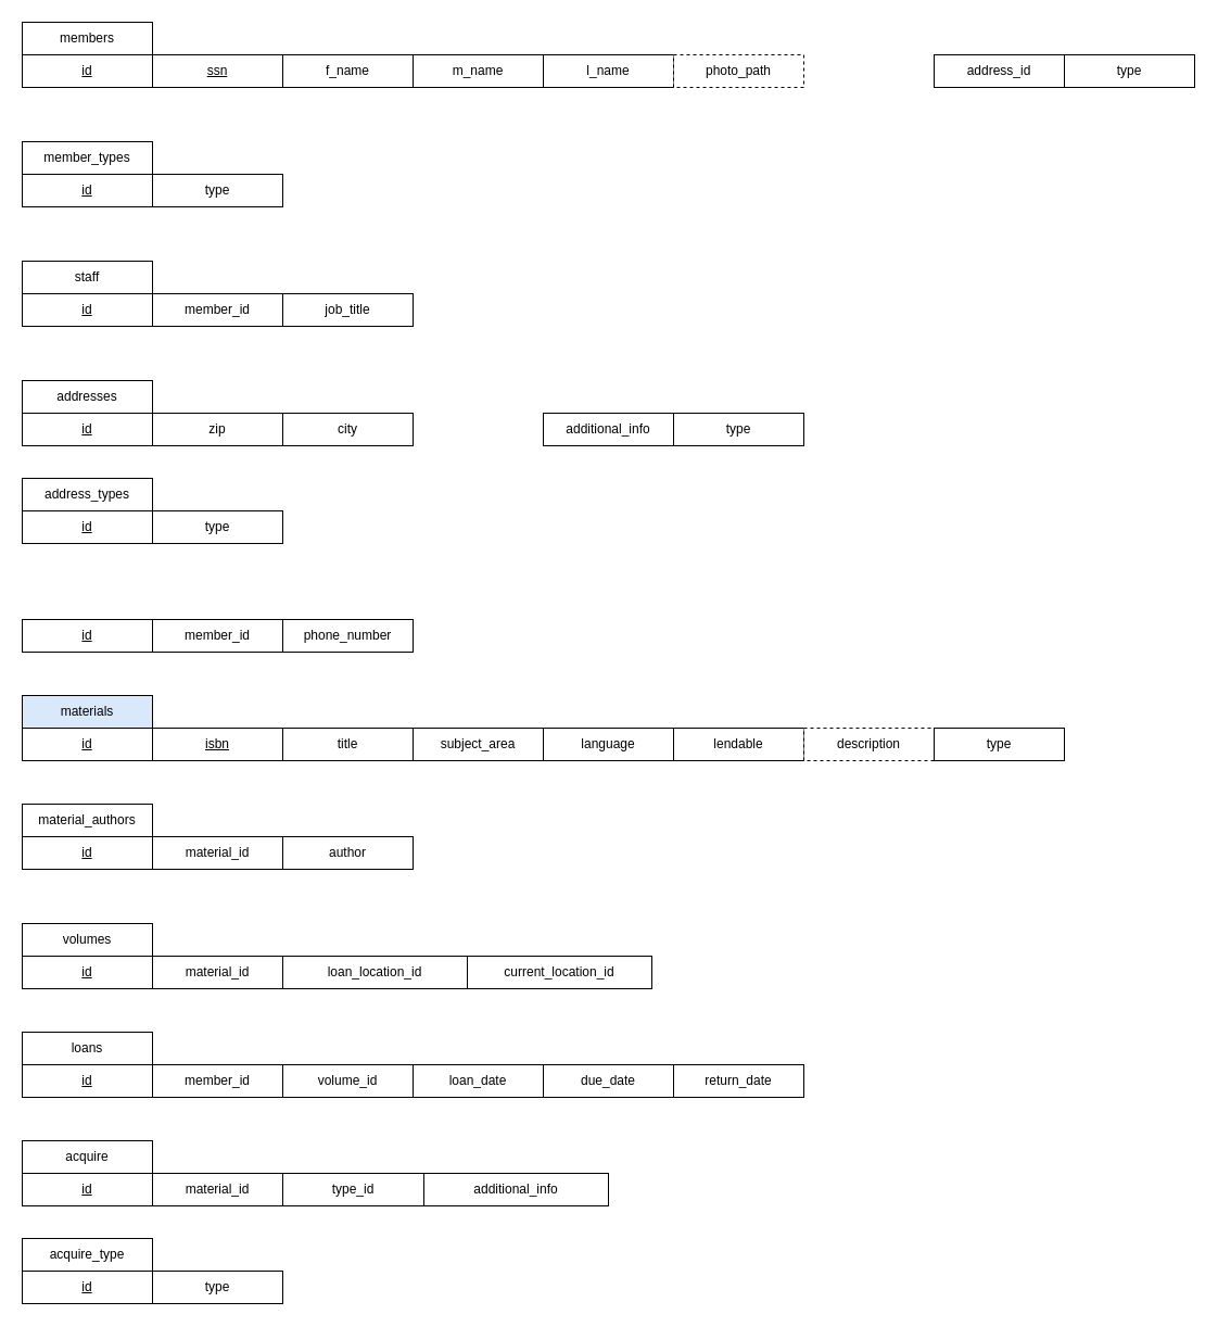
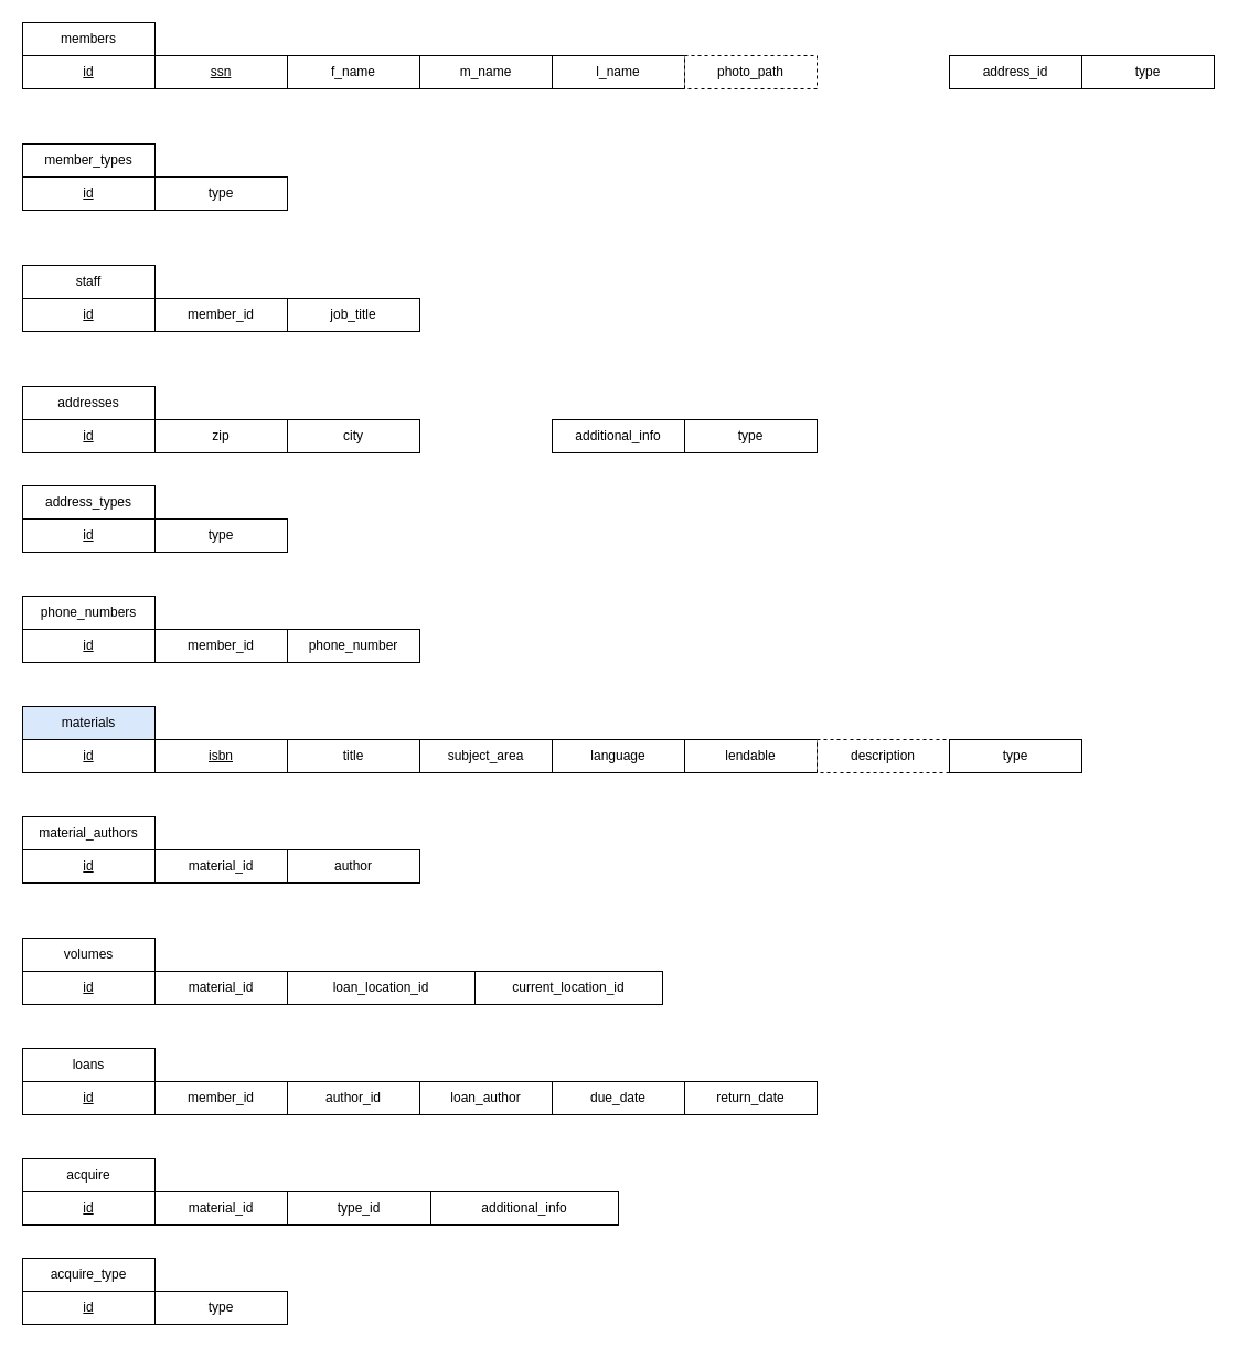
+ <mxCell id="8" value="phone_numbers" style="rounded=0;whiteSpace=wrap;html=1;" vertex="1" parent="1"><mxGeometry x="20" y="540" width="120" height="30" as="geometry" /></mxCell>
- <mxCell id="52" value="volume_id" style="rounded=0;whiteSpace=wrap;html=1;" vertex="1" parent="1"><mxGeometry x="260" y="980" width="120" height="30" as="geometry" /></mxCell>
+ <mxCell id="52" value="author_id" style="rounded=0;whiteSpace=wrap;html=1;" vertex="1" parent="1"><mxGeometry x="260" y="980" width="120" height="30" as="geometry" /></mxCell>
- <mxCell id="53" value="loan_date" style="rounded=0;whiteSpace=wrap;html=1;" vertex="1" parent="1"><mxGeometry x="380" y="980" width="120" height="30" as="geometry" /></mxCell>
+ <mxCell id="53" value="loan_author" style="rounded=0;whiteSpace=wrap;html=1;" vertex="1" parent="1"><mxGeometry x="380" y="980" width="120" height="30" as="geometry" /></mxCell>
